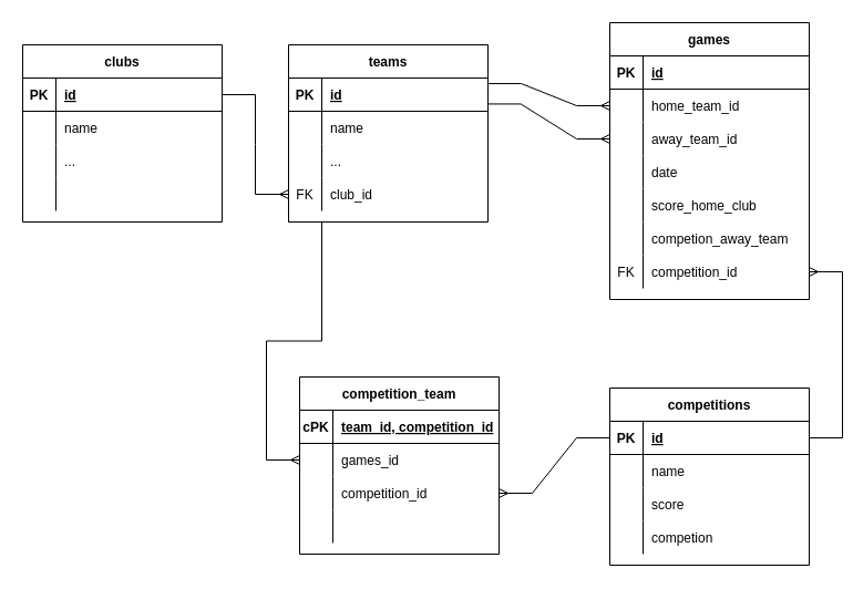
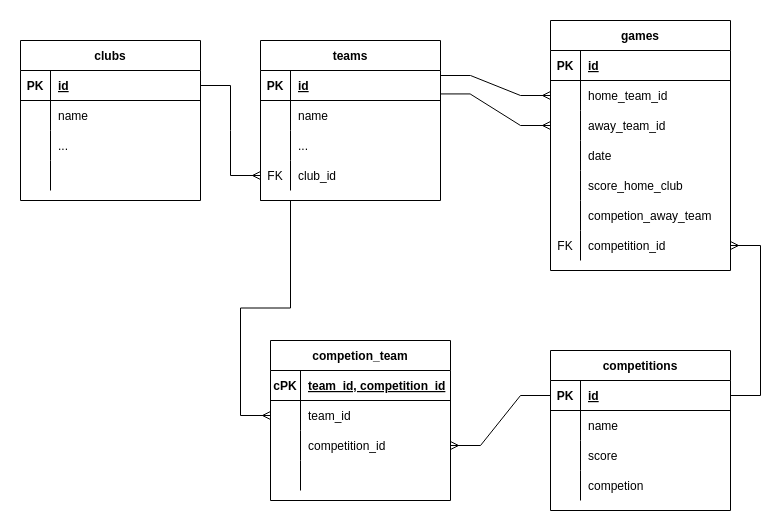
- <mxCell id="67" value="competition_team" style="shape=table;startSize=30;container=1;collapsible=1;childLayout=tableLayout;fixedRows=1;rowLines=0;fontStyle=1;align=center;resizeLast=1;" vertex="1" parent="1"><mxGeometry x="270" y="340" width="180" height="160" as="geometry" /></mxCell>
+ <mxCell id="67" value="competion_team" style="shape=table;startSize=30;container=1;collapsible=1;childLayout=tableLayout;fixedRows=1;rowLines=0;fontStyle=1;align=center;resizeLast=1;" vertex="1" parent="1"><mxGeometry x="270" y="340" width="180" height="160" as="geometry" /></mxCell>
- <mxCell id="73" value="games_id" style="shape=partialRectangle;connectable=0;fillColor=none;top=0;left=0;bottom=0;right=0;align=left;spacingLeft=6;overflow=hidden;" vertex="1" parent="71"><mxGeometry x="30" width="150" height="30" as="geometry"><mxRectangle width="150" height="30" as="alternateBounds" /></mxGeometry></mxCell>
+ <mxCell id="73" value="team_id" style="shape=partialRectangle;connectable=0;fillColor=none;top=0;left=0;bottom=0;right=0;align=left;spacingLeft=6;overflow=hidden;" vertex="1" parent="71"><mxGeometry x="30" width="150" height="30" as="geometry"><mxRectangle width="150" height="30" as="alternateBounds" /></mxGeometry></mxCell>
